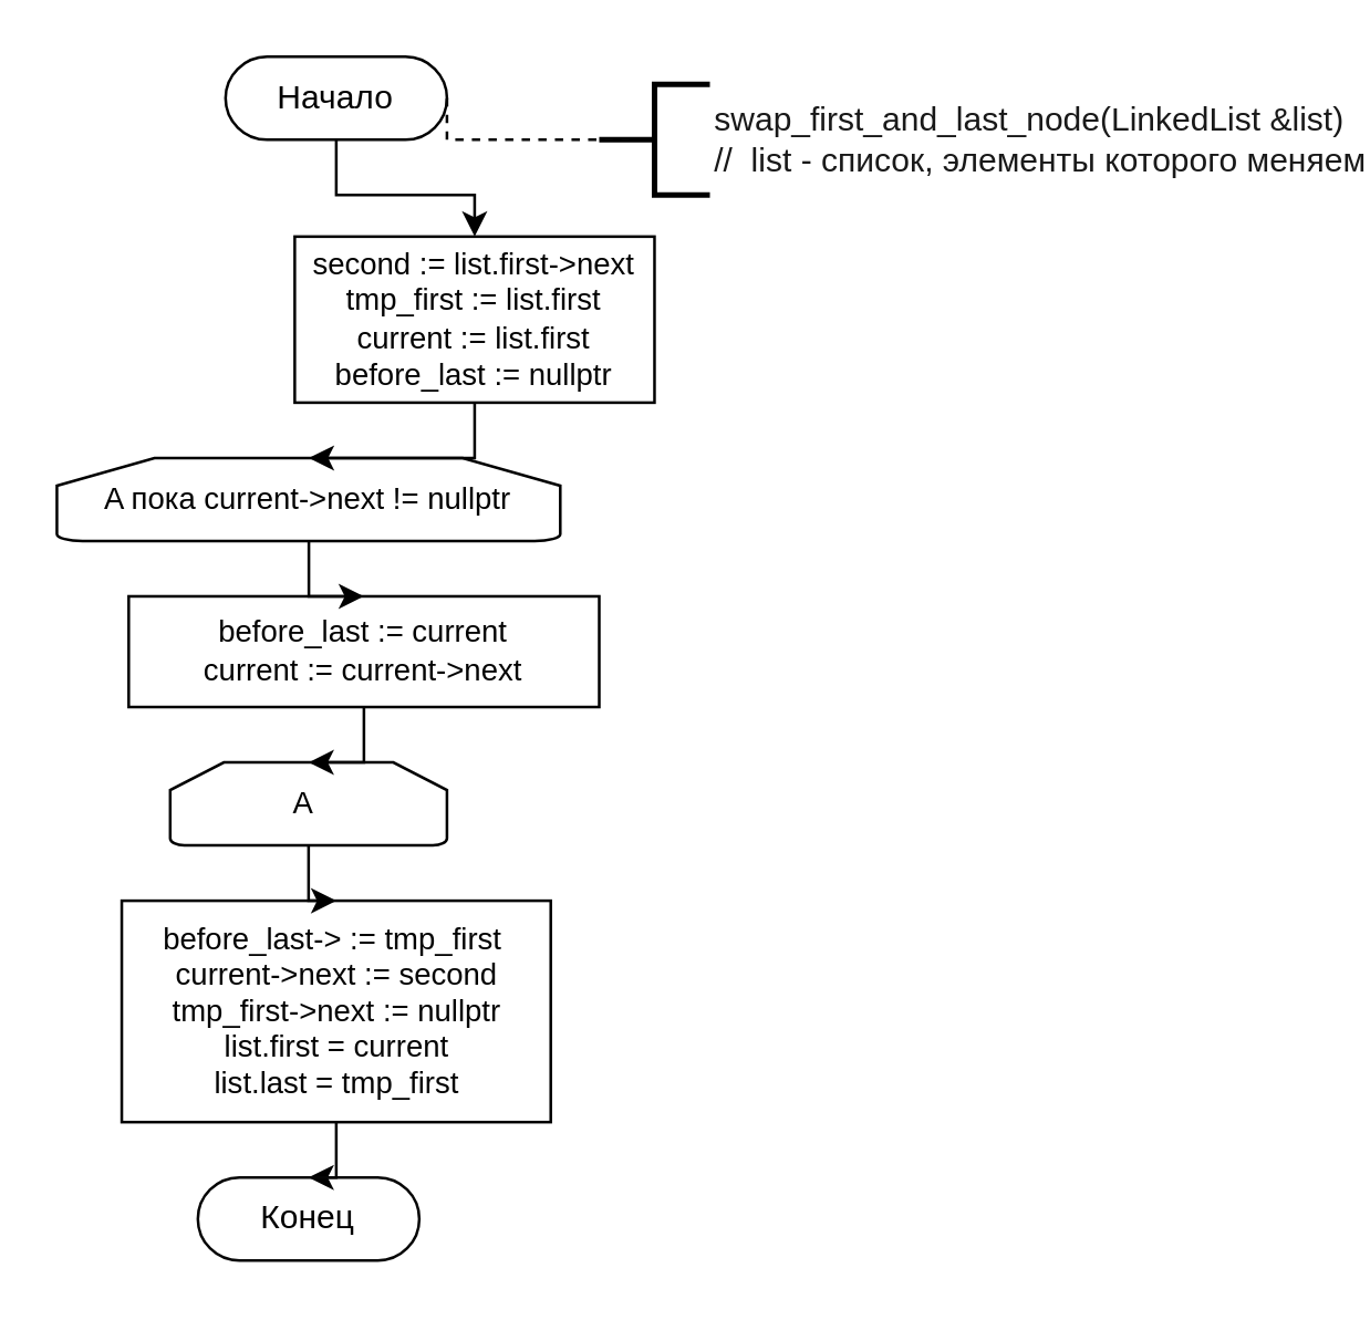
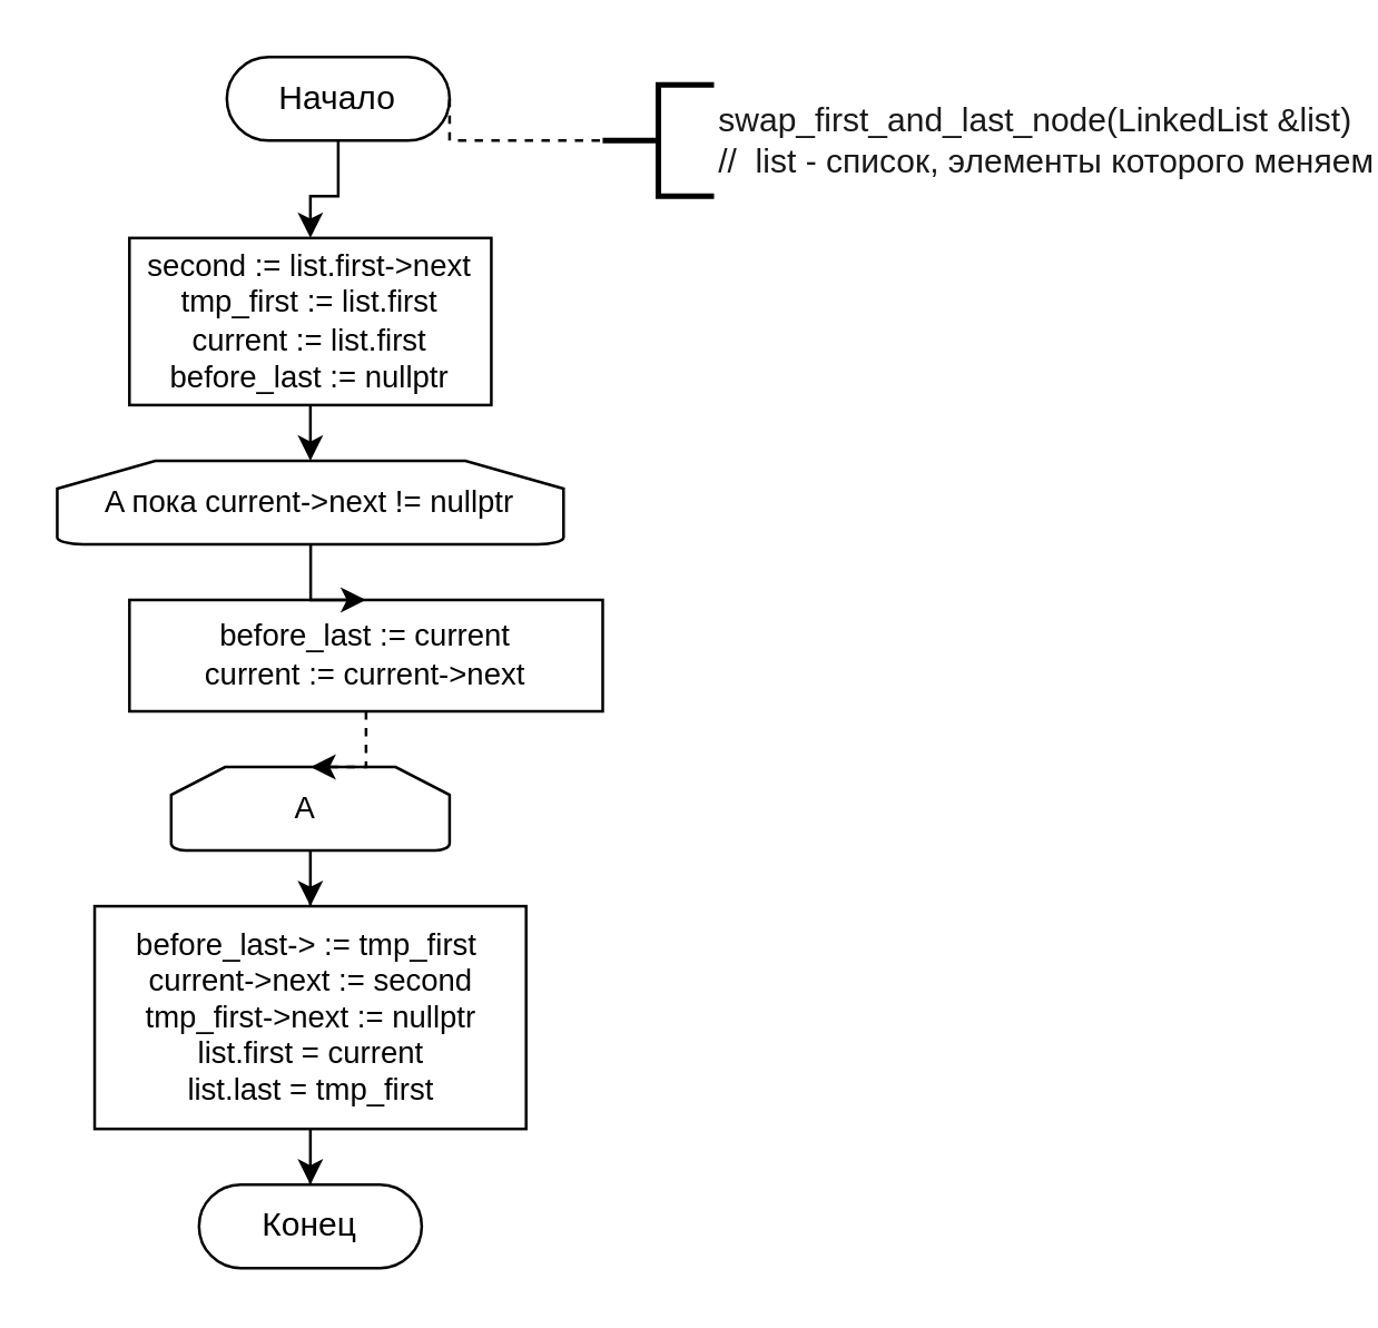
- <mxCell id="7" value="&lt;font color=&quot;#030303&quot;&gt;second := list.first-&amp;gt;next&lt;br&gt;tmp_first := list.first&lt;br&gt;current := list.first&lt;br&gt;before_last := nullptr&lt;br&gt;&lt;/font&gt;" style="rounded=0;whiteSpace=wrap;html=1;strokeColor=#000000;align=center;verticalAlign=middle;fontFamily=Helvetica;fontSize=11;fontColor=default;fillColor=none;" parent="1" vertex="1"><mxGeometry x="106" y="85" width="129.99" height="60" as="geometry" /></mxCell>
+ <mxCell id="7" value="&lt;font color=&quot;#030303&quot;&gt;second := list.first-&amp;gt;next&lt;br&gt;tmp_first := list.first&lt;br&gt;current := list.first&lt;br&gt;before_last := nullptr&lt;br&gt;&lt;/font&gt;" style="rounded=0;whiteSpace=wrap;html=1;strokeColor=#000000;align=center;verticalAlign=middle;fontFamily=Helvetica;fontSize=11;fontColor=default;fillColor=none;" parent="1" vertex="1"><mxGeometry x="46" y="85" width="129.99" height="60" as="geometry" /></mxCell>
- <mxCell id="10" style="edgeStyle=orthogonalEdgeStyle;rounded=0;orthogonalLoop=1;jettySize=auto;html=1;strokeColor=#000000;" edge="1" parent="1" source="11" target="13"><mxGeometry relative="1" as="geometry" /></mxCell>
+ <mxCell id="10" style="edgeStyle=orthogonalEdgeStyle;rounded=0;orthogonalLoop=1;jettySize=auto;html=1;strokeColor=#000000;dashed=1;" edge="1" parent="1" source="11" target="13"><mxGeometry relative="1" as="geometry" /></mxCell>
- <mxCell id="15" value="&lt;font color=&quot;#030303&quot;&gt;before_last-&amp;gt; := tmp_first&amp;nbsp;&lt;br&gt;current-&amp;gt;next := second&lt;br&gt;tmp_first-&amp;gt;next := nullptr&lt;br&gt;list.first = current&lt;br&gt;list.last = tmp_first&lt;br&gt;&lt;/font&gt;" style="rounded=0;whiteSpace=wrap;html=1;strokeColor=#000000;align=center;verticalAlign=middle;fontFamily=Helvetica;fontSize=11;fontColor=default;fillColor=none;" vertex="1" parent="1"><mxGeometry x="43.5" y="325" width="155" height="80" as="geometry" /></mxCell>
+ <mxCell id="15" value="&lt;font color=&quot;#030303&quot;&gt;before_last-&amp;gt; := tmp_first&amp;nbsp;&lt;br&gt;current-&amp;gt;next := second&lt;br&gt;tmp_first-&amp;gt;next := nullptr&lt;br&gt;list.first = current&lt;br&gt;list.last = tmp_first&lt;br&gt;&lt;/font&gt;" style="rounded=0;whiteSpace=wrap;html=1;strokeColor=#000000;align=center;verticalAlign=middle;fontFamily=Helvetica;fontSize=11;fontColor=default;fillColor=none;" vertex="1" parent="1"><mxGeometry x="33.5" y="325" width="155" height="80" as="geometry" /></mxCell>
